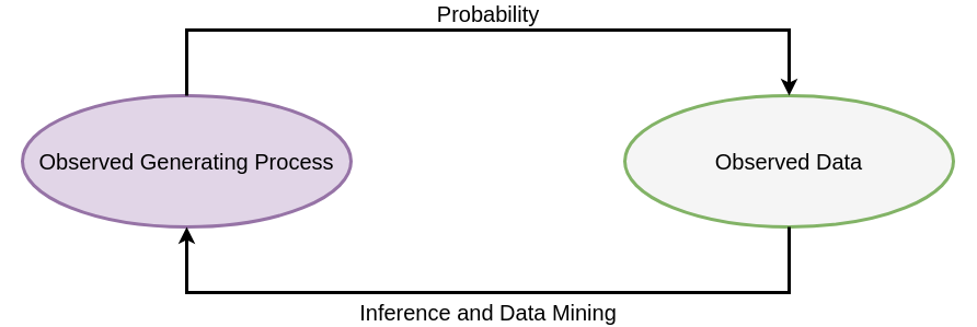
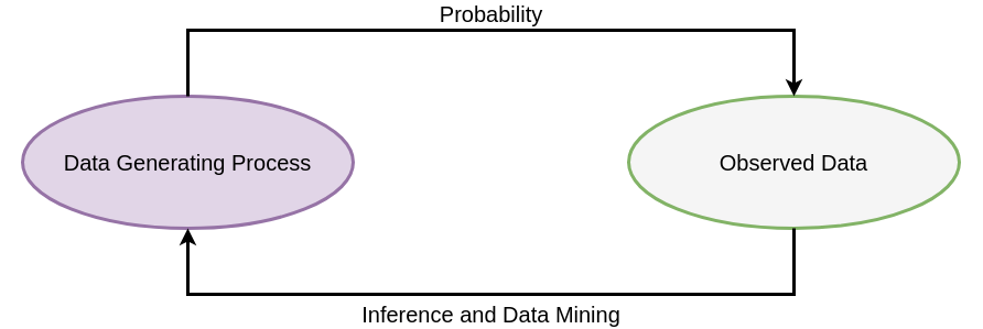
- <mxCell id="2" value="&lt;font style=&quot;font-size: 20px;&quot;&gt;Observed Generating Process&lt;/font&gt;" style="ellipse;whiteSpace=wrap;html=1;strokeWidth=3;fillColor=#e1d5e7;strokeColor=#9673a6;" vertex="1" parent="1"><mxGeometry x="20" y="80" width="300" height="120" as="geometry" /></mxCell>
+ <mxCell id="2" value="&lt;font style=&quot;font-size: 20px;&quot;&gt;Data Generating Process&lt;/font&gt;" style="ellipse;whiteSpace=wrap;html=1;strokeWidth=3;fillColor=#e1d5e7;strokeColor=#9673a6;" vertex="1" parent="1"><mxGeometry x="20" y="80" width="300" height="120" as="geometry" /></mxCell>
